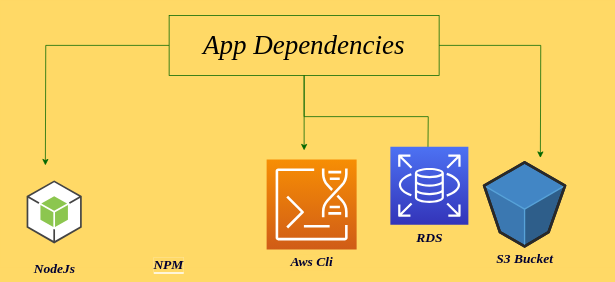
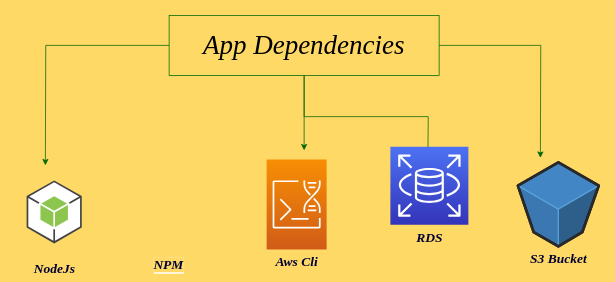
- <mxCell id="10" value="&lt;font color=&quot;#000033&quot; style=&quot;font-size: 18px;&quot;&gt;&lt;i style=&quot;&quot;&gt;&lt;b style=&quot;&quot;&gt;Aws Cli&lt;/b&gt;&lt;/i&gt;&lt;/font&gt;" style="sketch=0;points=[[0,0,0],[0.25,0,0],[0.5,0,0],[0.75,0,0],[1,0,0],[0,1,0],[0.25,1,0],[0.5,1,0],[0.75,1,0],[1,1,0],[0,0.25,0],[0,0.5,0],[0,0.75,0],[1,0.25,0],[1,0.5,0],[1,0.75,0]];outlineConnect=0;fontColor=#232F3E;gradientColor=#F78E04;gradientDirection=north;fillColor=#D05C17;strokeColor=#ffffff;dashed=0;verticalLabelPosition=bottom;verticalAlign=top;align=center;html=1;fontSize=12;fontStyle=0;aspect=fixed;shape=mxgraph.aws4.resourceIcon;resIcon=mxgraph.aws4.genomics_cli;labelBackgroundColor=#FFD966;fontFamily=Times New Roman;" vertex="1" parent="2"><mxGeometry x="335" y="192" width="120" height="120" as="geometry" /></mxCell>
+ <mxCell id="10" value="&lt;font color=&quot;#000033&quot; style=&quot;font-size: 18px;&quot;&gt;&lt;i style=&quot;&quot;&gt;&lt;b style=&quot;&quot;&gt;Aws Cli&lt;/b&gt;&lt;/i&gt;&lt;/font&gt;" style="sketch=0;points=[[0,0,0],[0.25,0,0],[0.5,0,0],[0.75,0,0],[1,0,0],[0,1,0],[0.25,1,0],[0.5,1,0],[0.75,1,0],[1,1,0],[0,0.25,0],[0,0.5,0],[0,0.75,0],[1,0.25,0],[1,0.5,0],[1,0.75,0]];outlineConnect=0;fontColor=#232F3E;gradientColor=#F78E04;gradientDirection=north;fillColor=#D05C17;strokeColor=#ffffff;dashed=0;verticalLabelPosition=bottom;verticalAlign=top;align=center;html=1;fontSize=12;fontStyle=0;aspect=fixed;shape=mxgraph.aws4.resourceIcon;resIcon=mxgraph.aws4.genomics_cli;labelBackgroundColor=#FFD966;fontFamily=Times New Roman;" vertex="1" parent="2"><mxGeometry x="335" y="192" width="80" height="120" as="geometry" /></mxCell>
- <mxCell id="12" value="&lt;font color=&quot;#000033&quot; style=&quot;font-size: 18px;&quot;&gt;&lt;i&gt;&lt;b style=&quot;background-color: rgb(255, 217, 102);&quot;&gt;S3 Bucket&lt;/b&gt;&lt;/i&gt;&lt;/font&gt;" style="verticalLabelPosition=bottom;html=1;verticalAlign=top;strokeWidth=1;align=center;outlineConnect=0;dashed=0;outlineConnect=0;shape=mxgraph.aws3d.s3Bucket;fillColor=#4286c5;strokeColor=#57A2D8;aspect=fixed;labelBackgroundColor=#FFD966;fontFamily=Times New Roman;fontSize=18;fontColor=#000000;" vertex="1" parent="2"><mxGeometry x="625" y="196" width="107.87" height="111.9" as="geometry" /></mxCell>
+ <mxCell id="12" value="&lt;font color=&quot;#000033&quot; style=&quot;font-size: 18px;&quot;&gt;&lt;i&gt;&lt;b style=&quot;background-color: rgb(255, 217, 102);&quot;&gt;S3 Bucket&lt;/b&gt;&lt;/i&gt;&lt;/font&gt;" style="verticalLabelPosition=bottom;html=1;verticalAlign=top;strokeWidth=1;align=center;outlineConnect=0;dashed=0;outlineConnect=0;shape=mxgraph.aws3d.s3Bucket;fillColor=#4286c5;strokeColor=#57A2D8;aspect=fixed;labelBackgroundColor=#FFD966;fontFamily=Times New Roman;fontSize=18;fontColor=#000000;" vertex="1" parent="2"><mxGeometry x="670" y="196" width="107.87" height="111.9" as="geometry" /></mxCell>
